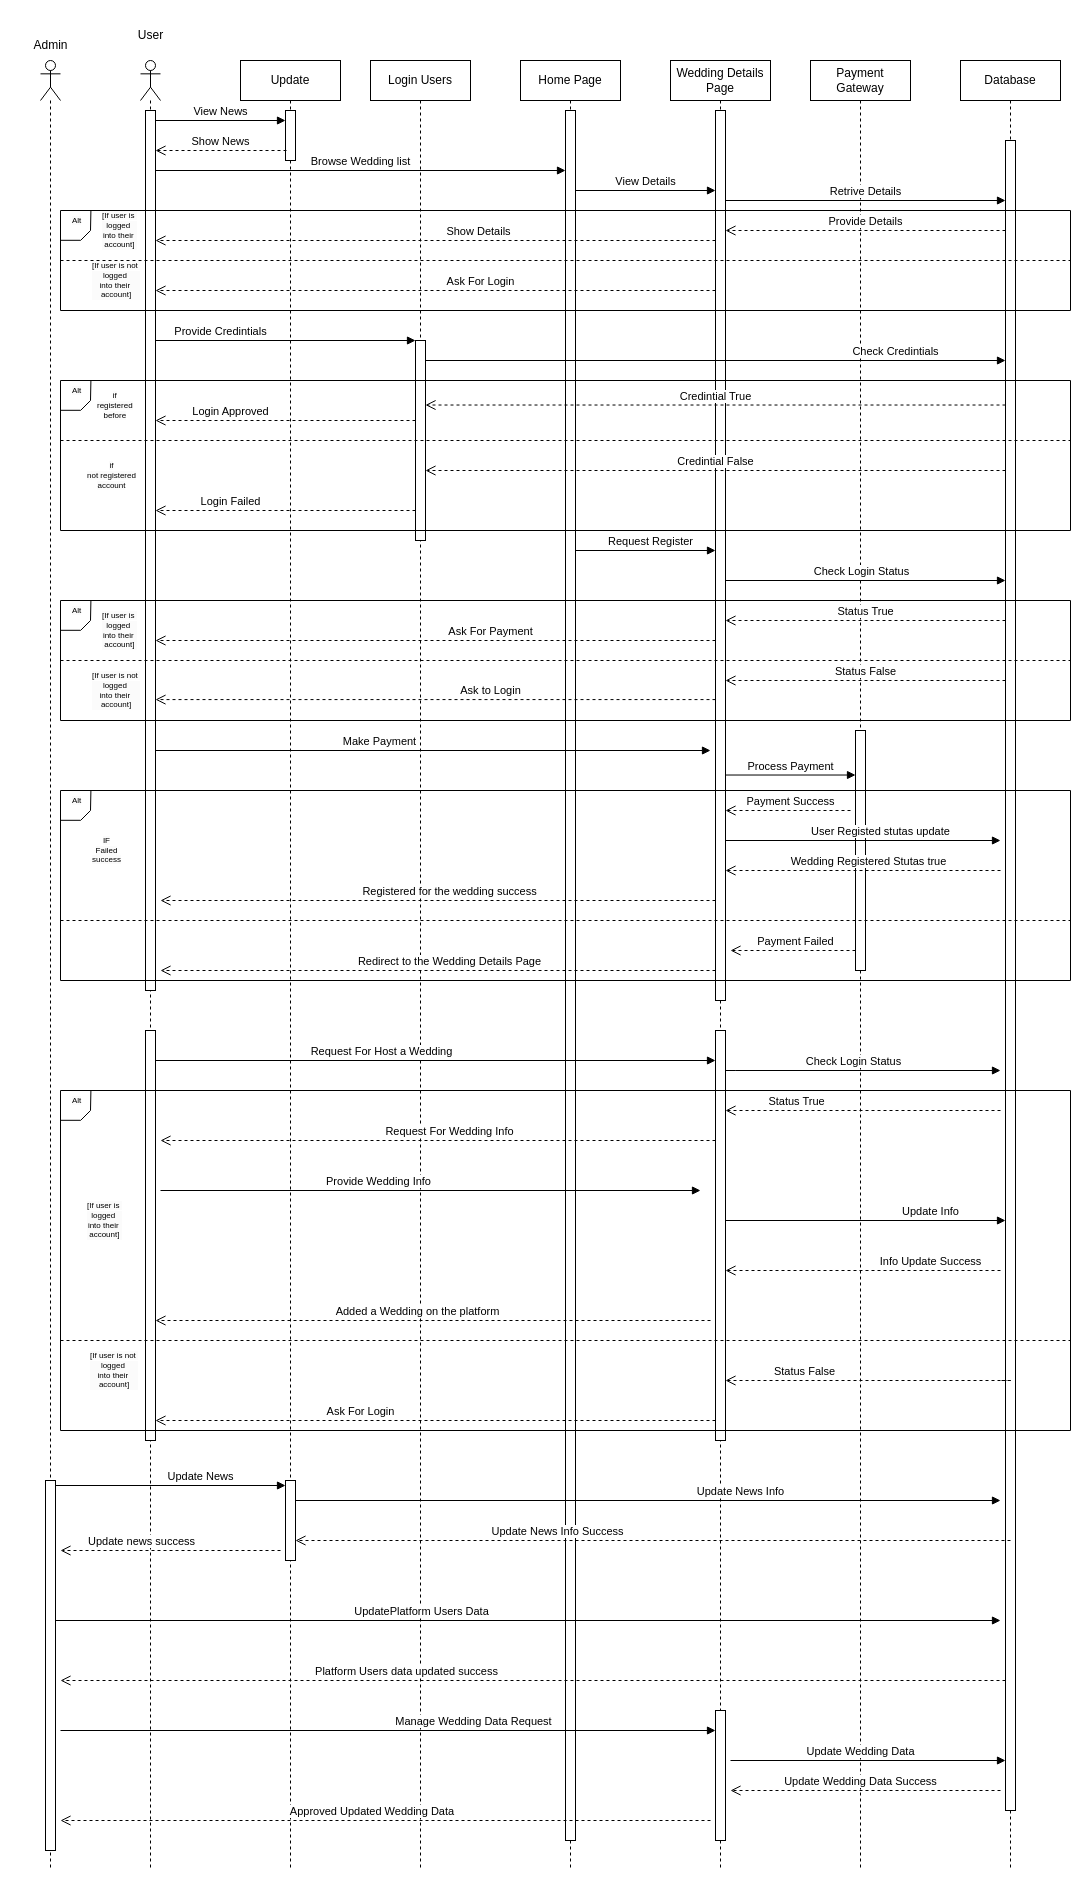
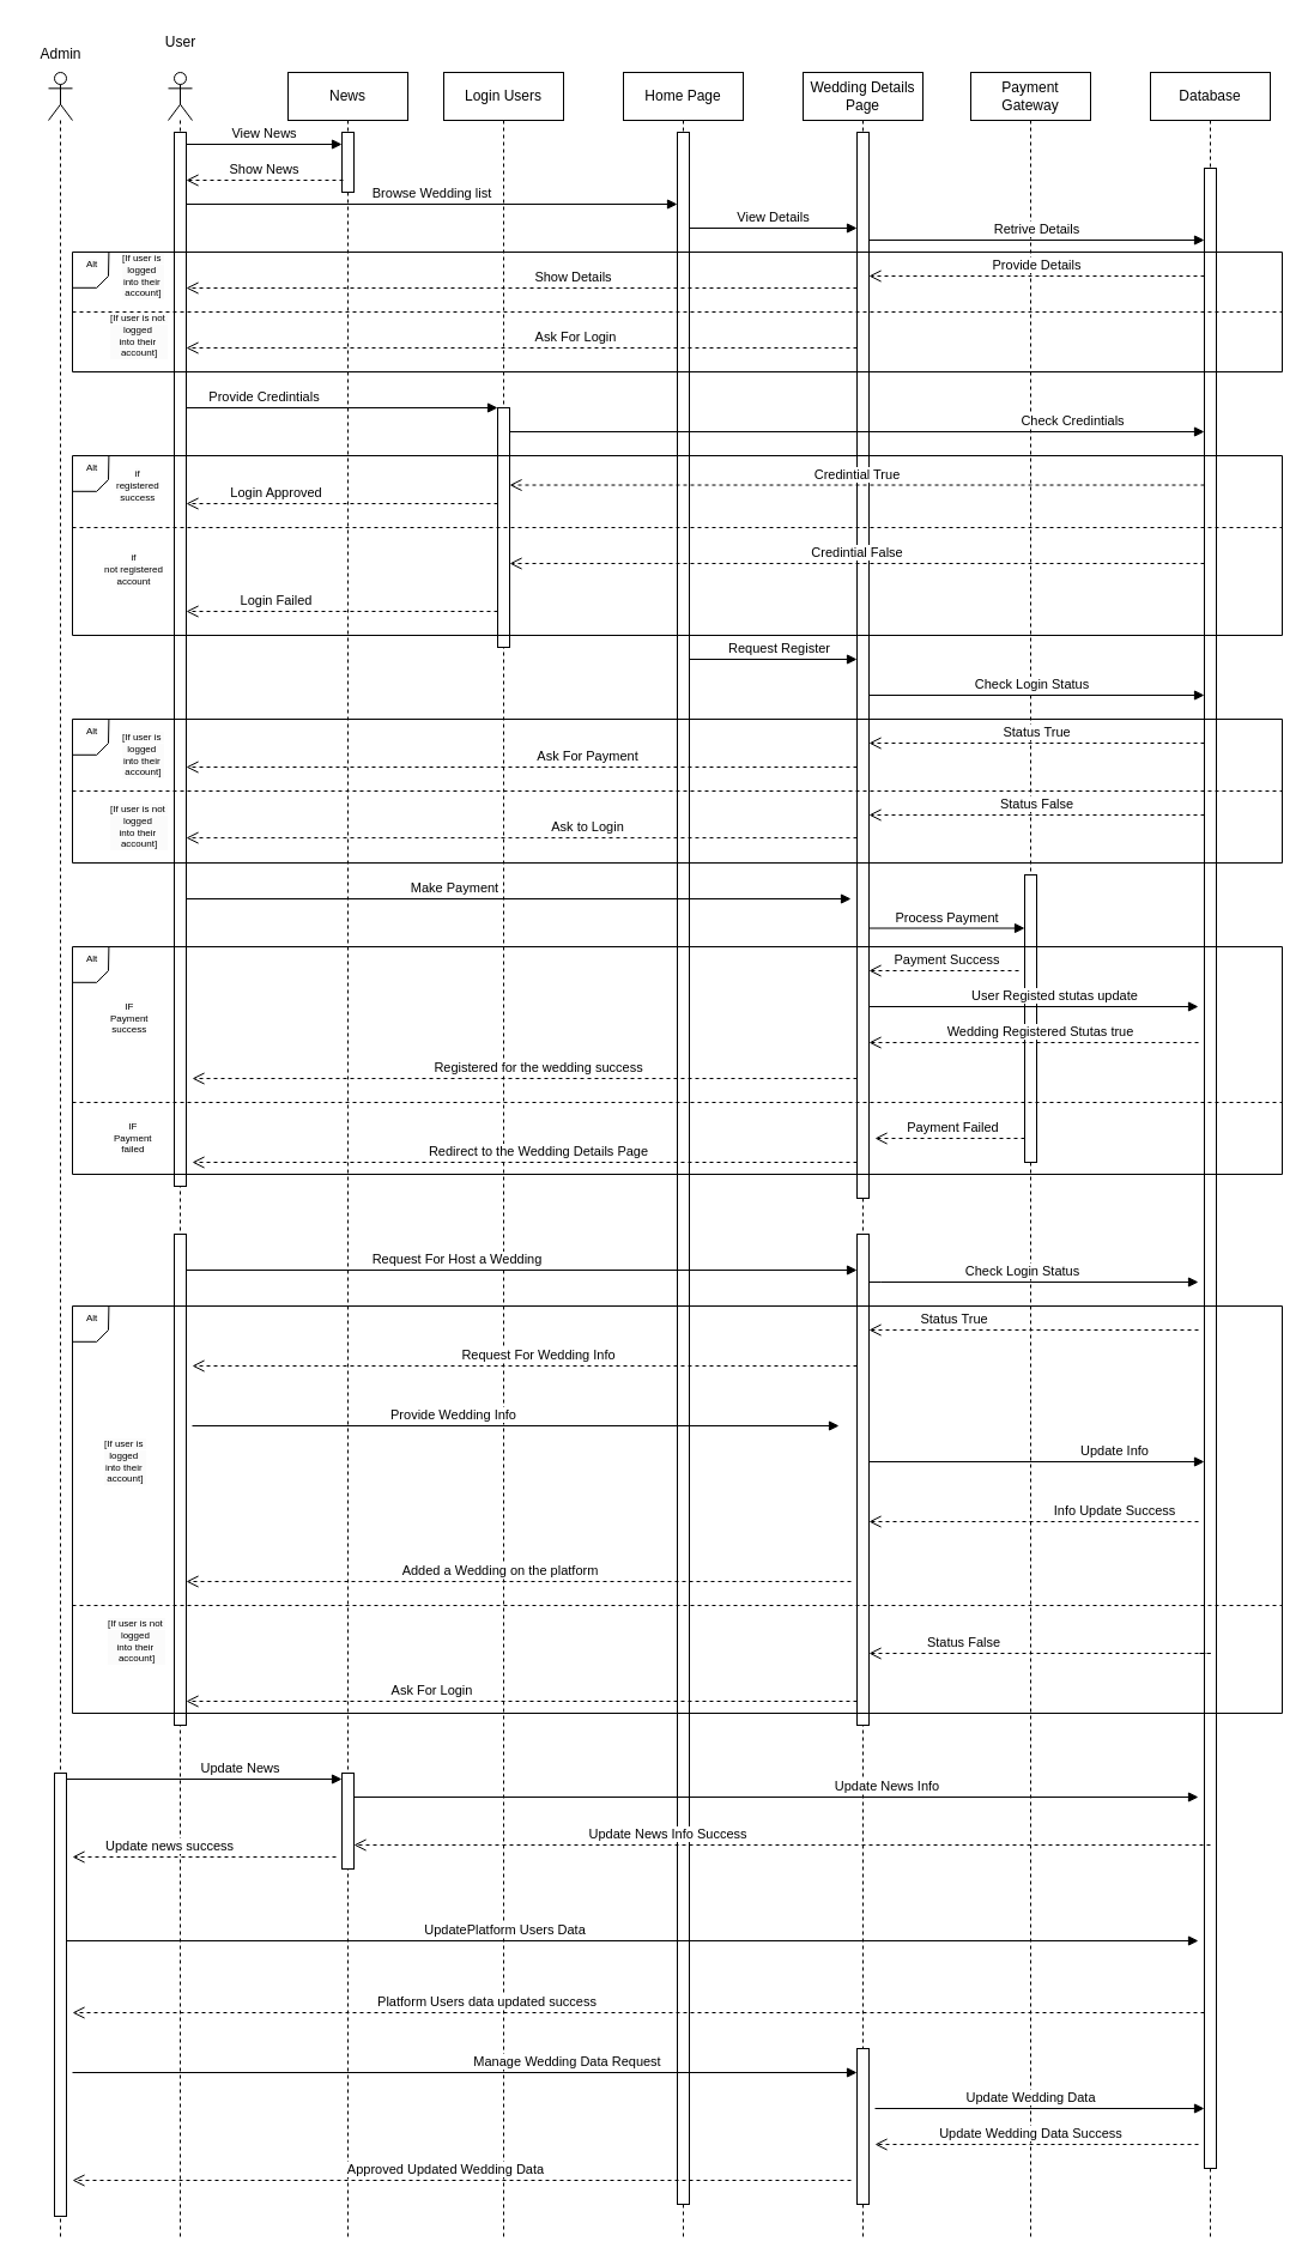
- <mxCell id="19" value="Update" style="shape=umlLifeline;perimeter=lifelinePerimeter;whiteSpace=wrap;html=1;container=1;dropTarget=0;collapsible=0;recursiveResize=0;outlineConnect=0;portConstraint=eastwest;newEdgeStyle={&quot;curved&quot;:0,&quot;rounded&quot;:0};" vertex="1" parent="1"><mxGeometry x="240" y="60" width="100" height="1810" as="geometry" /></mxCell>
+ <mxCell id="19" value="News" style="shape=umlLifeline;perimeter=lifelinePerimeter;whiteSpace=wrap;html=1;container=1;dropTarget=0;collapsible=0;recursiveResize=0;outlineConnect=0;portConstraint=eastwest;newEdgeStyle={&quot;curved&quot;:0,&quot;rounded&quot;:0};" vertex="1" parent="1"><mxGeometry x="240" y="60" width="100" height="1810" as="geometry" /></mxCell>
- <mxCell id="88" value="&lt;div style=&quot;text-align: center;&quot;&gt;&lt;span style=&quot;text-wrap-mode: nowrap; background-color: rgb(251, 251, 251);&quot;&gt;if&lt;/span&gt;&lt;/div&gt;&lt;div style=&quot;text-align: center;&quot;&gt;&lt;span style=&quot;text-wrap-mode: nowrap; background-color: rgb(251, 251, 251);&quot;&gt;registered&lt;/span&gt;&lt;/div&gt;&lt;div style=&quot;text-align: center;&quot;&gt;&lt;span style=&quot;text-wrap-mode: nowrap; background-color: rgb(251, 251, 251);&quot;&gt;before&lt;/span&gt;&lt;/div&gt;&lt;div style=&quot;text-align: center;&quot;&gt;&lt;span style=&quot;text-wrap-mode: nowrap; background-color: rgb(251, 251, 251);&quot;&gt;&lt;br&gt;&lt;/span&gt;&lt;/div&gt;" style="text;whiteSpace=wrap;html=1;fontSize=8;verticalAlign=middle;" vertex="1" parent="1"><mxGeometry x="95" y="390" width="40" height="40" as="geometry" /></mxCell>
+ <mxCell id="88" value="&lt;div style=&quot;text-align: center;&quot;&gt;&lt;span style=&quot;text-wrap-mode: nowrap; background-color: rgb(251, 251, 251);&quot;&gt;if&lt;/span&gt;&lt;/div&gt;&lt;div style=&quot;text-align: center;&quot;&gt;&lt;span style=&quot;text-wrap-mode: nowrap; background-color: rgb(251, 251, 251);&quot;&gt;registered&lt;/span&gt;&lt;/div&gt;&lt;div style=&quot;text-align: center;&quot;&gt;&lt;span style=&quot;text-wrap-mode: nowrap; background-color: rgb(251, 251, 251);&quot;&gt;success&lt;/span&gt;&lt;/div&gt;&lt;div style=&quot;text-align: center;&quot;&gt;&lt;span style=&quot;text-wrap-mode: nowrap; background-color: rgb(251, 251, 251);&quot;&gt;&lt;br&gt;&lt;/span&gt;&lt;/div&gt;" style="text;whiteSpace=wrap;html=1;fontSize=8;verticalAlign=middle;" vertex="1" parent="1"><mxGeometry x="95" y="390" width="40" height="40" as="geometry" /></mxCell>
- <mxCell id="122" value="&lt;div style=&quot;text-align: center;&quot;&gt;&lt;span style=&quot;text-wrap-mode: nowrap; background-color: rgb(251, 251, 251);&quot;&gt;IF&lt;/span&gt;&lt;/div&gt;&lt;div style=&quot;text-align: center;&quot;&gt;&lt;span style=&quot;text-wrap-mode: nowrap; background-color: rgb(251, 251, 251);&quot;&gt;Failed&lt;/span&gt;&lt;/div&gt;&lt;div style=&quot;text-align: center;&quot;&gt;&lt;span style=&quot;text-wrap-mode: nowrap; background-color: rgb(251, 251, 251);&quot;&gt;success&lt;/span&gt;&lt;/div&gt;" style="text;whiteSpace=wrap;html=1;fontSize=8;verticalAlign=middle;" vertex="1" parent="1"><mxGeometry x="90" y="830" width="40" height="40" as="geometry" /></mxCell>
+ <mxCell id="122" value="&lt;div style=&quot;text-align: center;&quot;&gt;&lt;span style=&quot;text-wrap-mode: nowrap; background-color: rgb(251, 251, 251);&quot;&gt;IF&lt;/span&gt;&lt;/div&gt;&lt;div style=&quot;text-align: center;&quot;&gt;&lt;span style=&quot;text-wrap-mode: nowrap; background-color: rgb(251, 251, 251);&quot;&gt;Payment&lt;/span&gt;&lt;/div&gt;&lt;div style=&quot;text-align: center;&quot;&gt;&lt;span style=&quot;text-wrap-mode: nowrap; background-color: rgb(251, 251, 251);&quot;&gt;success&lt;/span&gt;&lt;/div&gt;" style="text;whiteSpace=wrap;html=1;fontSize=8;verticalAlign=middle;" vertex="1" parent="1"><mxGeometry x="90" y="830" width="40" height="40" as="geometry" /></mxCell>
+ <mxCell id="123" value="&lt;div style=&quot;text-align: center;&quot;&gt;&lt;span style=&quot;text-wrap-mode: nowrap; background-color: rgb(251, 251, 251);&quot;&gt;IF&lt;/span&gt;&lt;/div&gt;&lt;div style=&quot;text-align: center;&quot;&gt;&lt;span style=&quot;text-wrap-mode: nowrap; background-color: rgb(251, 251, 251);&quot;&gt;Payment&lt;/span&gt;&lt;/div&gt;&lt;div style=&quot;text-align: center;&quot;&gt;&lt;span style=&quot;text-wrap-mode: nowrap; background-color: rgb(251, 251, 251);&quot;&gt;failed&lt;/span&gt;&lt;/div&gt;" style="text;whiteSpace=wrap;html=1;fontSize=8;verticalAlign=middle;" vertex="1" parent="1"><mxGeometry x="92.5" y="930" width="40" height="40" as="geometry" /></mxCell>
